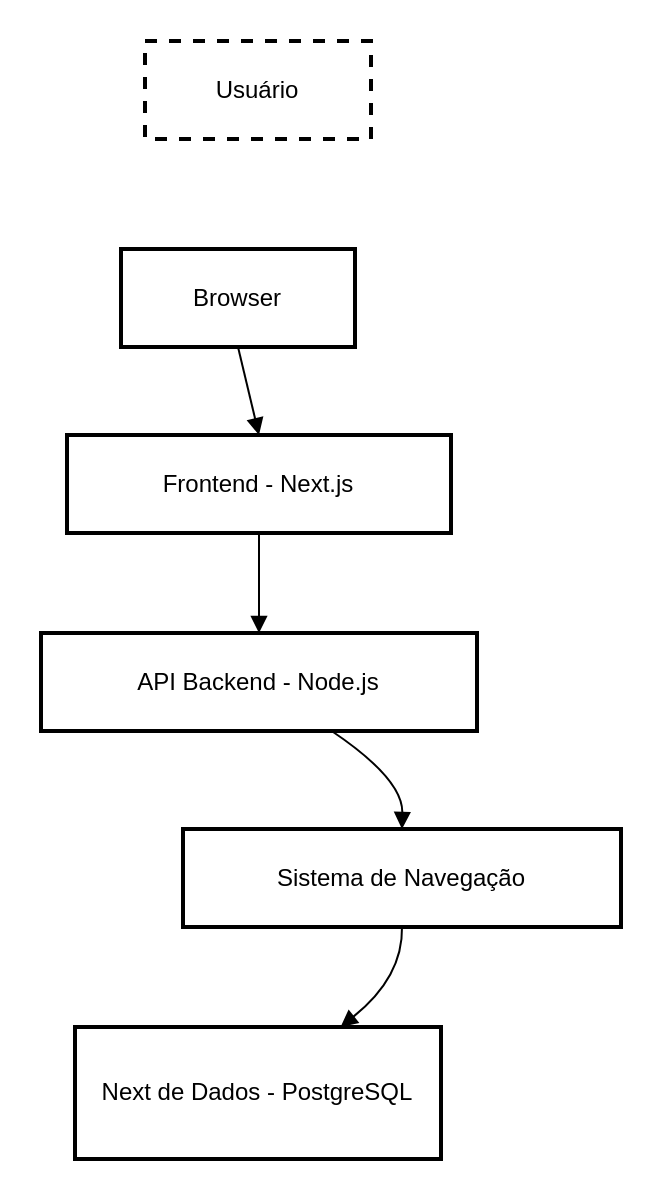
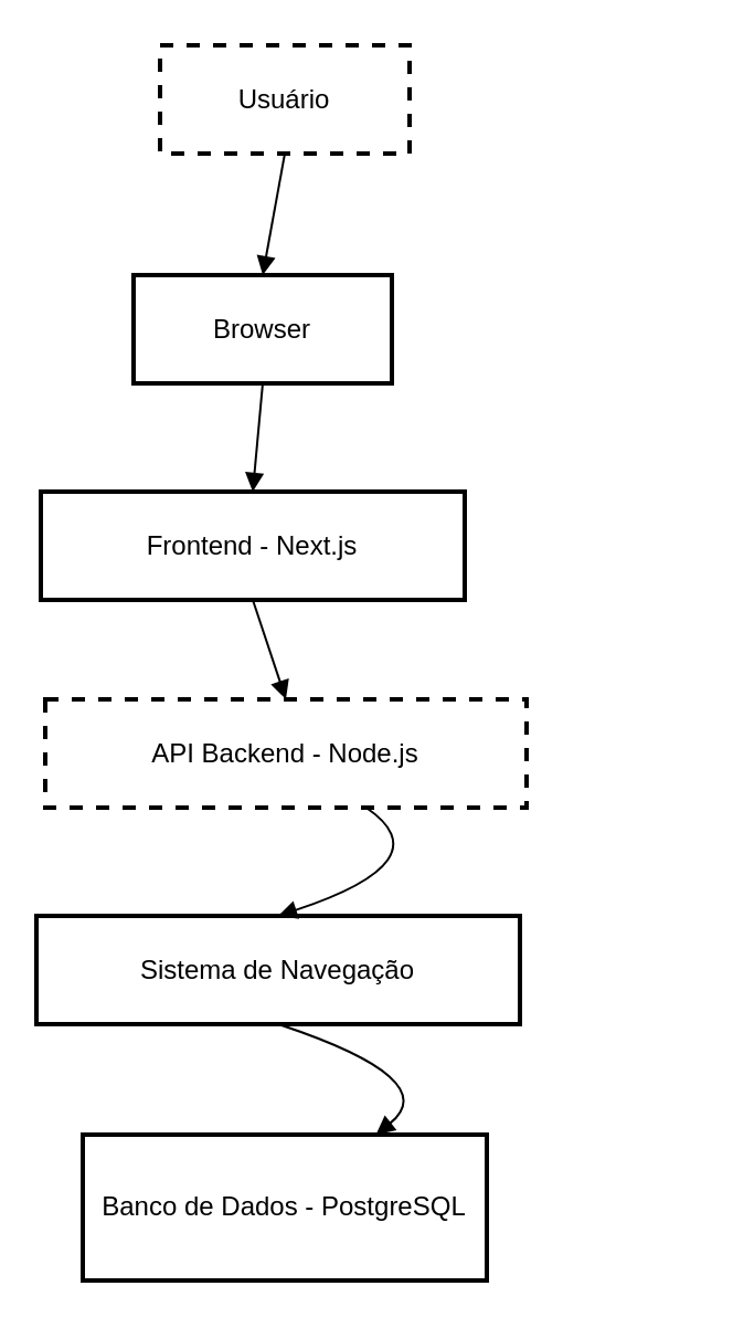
+ <mxCell id="8" value="" style="curved=1;startArrow=none;endArrow=block;exitX=0.5;exitY=0.99;entryX=0.5;entryY=-0.01;rounded=0;" edge="1" parent="1" source="2" target="3"><mxGeometry relative="1" as="geometry"><Array as="points" /></mxGeometry></mxCell>
- <mxCell id="4" value="Frontend - Next.js" style="whiteSpace=wrap;strokeWidth=2;" vertex="1" parent="1"><mxGeometry x="33" y="217" width="192" height="49" as="geometry" /></mxCell>
+ <mxCell id="4" value="Frontend - Next.js" style="whiteSpace=wrap;strokeWidth=2;" vertex="1" parent="1"><mxGeometry x="18" y="222" width="192" height="49" as="geometry" /></mxCell>
- <mxCell id="5" value="API Backend - Node.js" style="whiteSpace=wrap;strokeWidth=2;" vertex="1" parent="1"><mxGeometry x="20" y="316" width="218" height="49" as="geometry" /></mxCell>
+ <mxCell id="5" value="API Backend - Node.js" style="whiteSpace=wrap;strokeWidth=2;dashed=1;" vertex="1" parent="1"><mxGeometry x="20" y="316" width="218" height="49" as="geometry" /></mxCell>
- <mxCell id="7" value="Sistema de Navegação" style="whiteSpace=wrap;strokeWidth=2;" vertex="1" parent="1"><mxGeometry x="91" y="414" width="219" height="49" as="geometry" /></mxCell>
+ <mxCell id="7" value="Sistema de Navegação" style="whiteSpace=wrap;strokeWidth=2;" vertex="1" parent="1"><mxGeometry x="16" y="414" width="219" height="49" as="geometry" /></mxCell>
- <mxCell id="6" value="Next de Dados - PostgreSQL" style="whiteSpace=wrap;strokeWidth=2;" vertex="1" parent="1"><mxGeometry x="37" y="513" width="183" height="66" as="geometry" /></mxCell>
+ <mxCell id="6" value="Banco de Dados - PostgreSQL" style="whiteSpace=wrap;strokeWidth=2;" vertex="1" parent="1"><mxGeometry x="37" y="513" width="183" height="66" as="geometry" /></mxCell>
